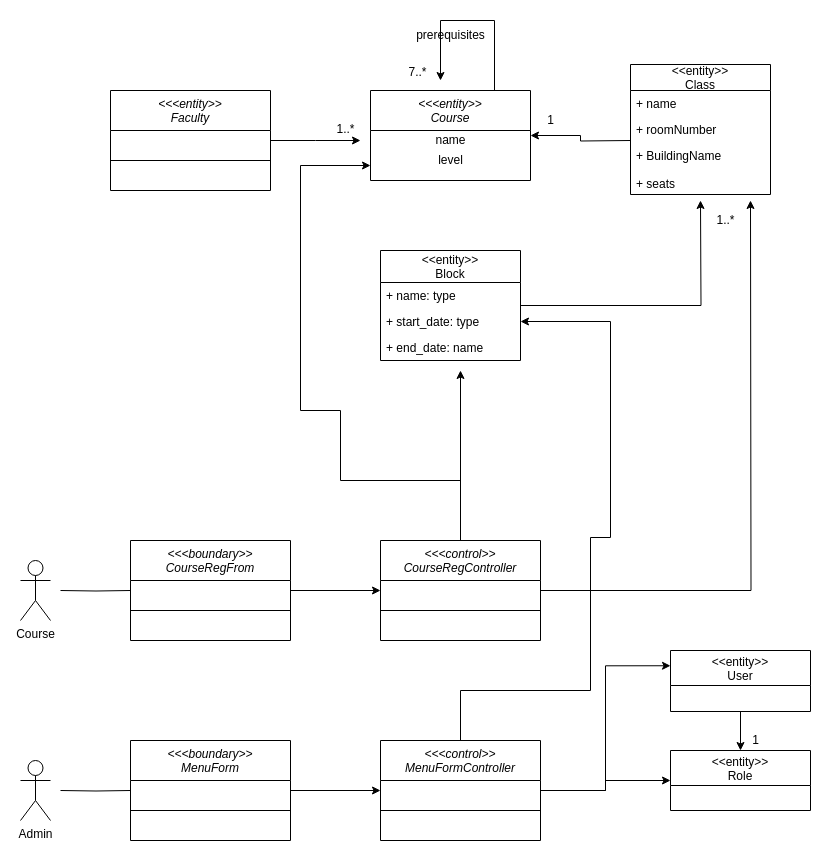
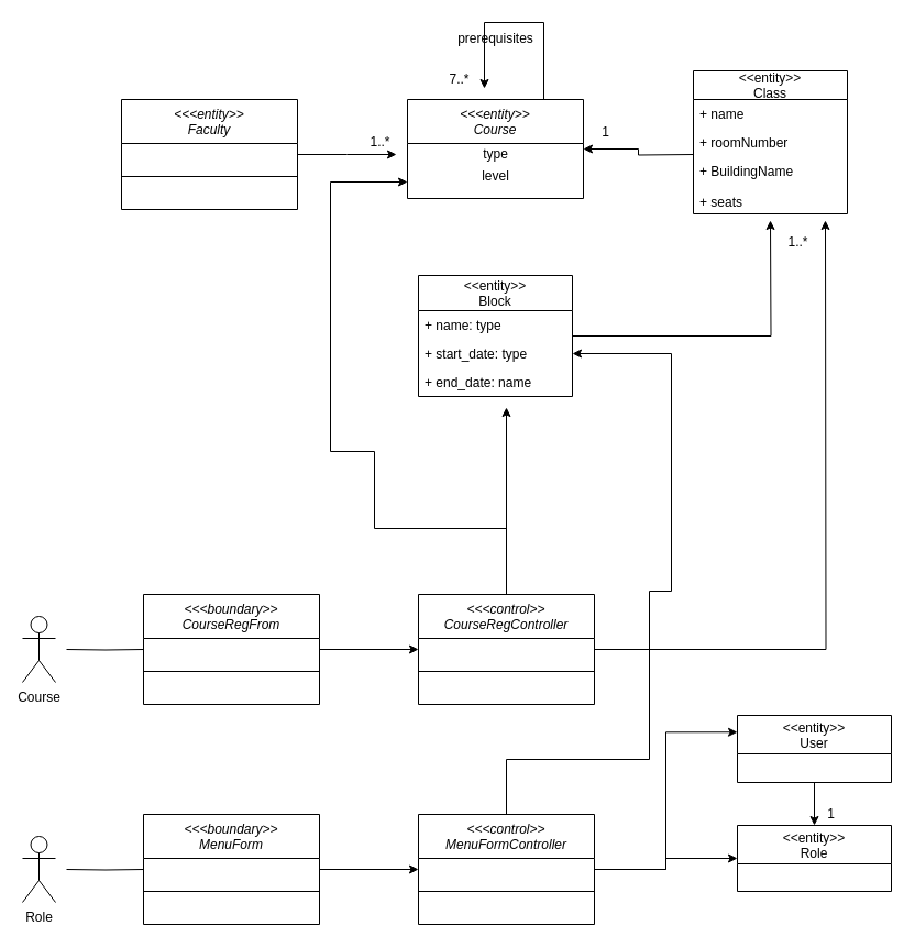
- <mxCell id="10" value="name" style="text;html=1;align=center;verticalAlign=middle;resizable=0;points=[];autosize=1;" vertex="1" parent="9"><mxGeometry y="40" width="160" height="20" as="geometry" /></mxCell>
+ <mxCell id="10" value="type" style="text;html=1;align=center;verticalAlign=middle;resizable=0;points=[];autosize=1;" vertex="1" parent="9"><mxGeometry y="40" width="160" height="20" as="geometry" /></mxCell>
- <mxCell id="39" value="Admin" style="shape=umlActor;verticalLabelPosition=bottom;labelBackgroundColor=#ffffff;verticalAlign=top;html=1;outlineConnect=0;" vertex="1" parent="1"><mxGeometry x="20" y="760" width="30" height="60" as="geometry" /></mxCell>
+ <mxCell id="39" value="Role" style="shape=umlActor;verticalLabelPosition=bottom;labelBackgroundColor=#ffffff;verticalAlign=top;html=1;outlineConnect=0;" vertex="1" parent="1"><mxGeometry x="20" y="760" width="30" height="60" as="geometry" /></mxCell>
